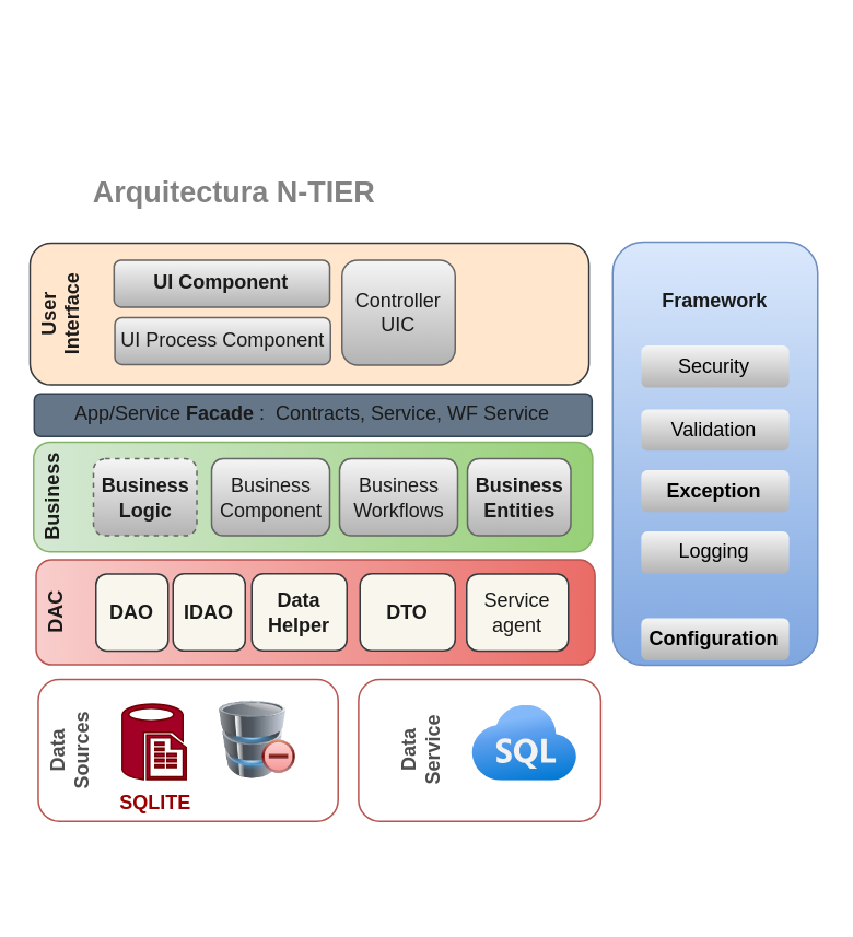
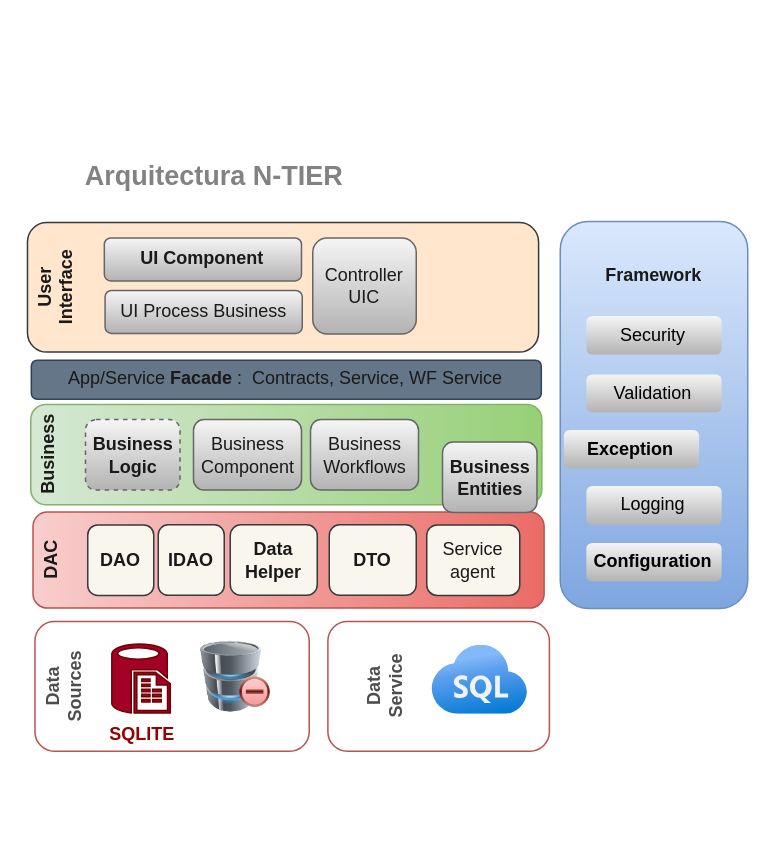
- <mxCell id="22" value="&lt;span style=&quot;color: rgb(26, 26, 26);&quot;&gt;UI Process Component&lt;/span&gt;" style="rounded=1;whiteSpace=wrap;html=1;fillColor=#f5f5f5;strokeColor=#666666;gradientColor=#b3b3b3;" parent="1" vertex="1"><mxGeometry x="69.55" y="193" width="131.45" height="28.62" as="geometry" /></mxCell>
+ <mxCell id="22" value="&lt;span style=&quot;color: rgb(26, 26, 26);&quot;&gt;UI Process Business&lt;/span&gt;" style="rounded=1;whiteSpace=wrap;html=1;fillColor=#f5f5f5;strokeColor=#666666;gradientColor=#b3b3b3;" parent="1" vertex="1"><mxGeometry x="69.55" y="193" width="131.45" height="28.62" as="geometry" /></mxCell>
- <mxCell id="11" value="&lt;span style=&quot;&quot;&gt;&lt;font color=&quot;#000000&quot;&gt;&lt;b&gt;Exception&lt;/b&gt;&lt;/font&gt;&lt;/span&gt;" style="rounded=1;whiteSpace=wrap;html=1;fillColor=#f5f5f5;strokeColor=none;gradientColor=#b3b3b3;" parent="1" vertex="1"><mxGeometry x="390.41" y="286" width="90.19" height="25.56" as="geometry" /></mxCell>
+ <mxCell id="11" value="&lt;span style=&quot;&quot;&gt;&lt;font color=&quot;#000000&quot;&gt;&lt;b&gt;Exception&lt;/b&gt;&lt;/font&gt;&lt;/span&gt;" style="rounded=1;whiteSpace=wrap;html=1;fillColor=#f5f5f5;strokeColor=none;gradientColor=#b3b3b3;" parent="1" vertex="1"><mxGeometry x="375.41" y="286" width="90.19" height="25.56" as="geometry" /></mxCell>
- <mxCell id="15" value="&lt;font color=&quot;#1a1a1a&quot;&gt;&lt;b&gt;Business Entities&lt;/b&gt;&lt;/font&gt;" style="rounded=1;whiteSpace=wrap;html=1;fillColor=#f5f5f5;strokeColor=#666666;gradientColor=#b3b3b3;" parent="1" vertex="1"><mxGeometry x="284.5" y="279.08" width="63" height="47" as="geometry" /></mxCell>
+ <mxCell id="15" value="&lt;font color=&quot;#1a1a1a&quot;&gt;&lt;b&gt;Business Entities&lt;/b&gt;&lt;/font&gt;" style="rounded=1;whiteSpace=wrap;html=1;fillColor=#f5f5f5;strokeColor=#666666;gradientColor=#b3b3b3;" parent="1" vertex="1"><mxGeometry x="294.5" y="294.08" width="63" height="47" as="geometry" /></mxCell>
- <mxCell id="12" value="&lt;div style=&quot;&quot;&gt;&lt;font color=&quot;#000000&quot;&gt;&lt;b&gt;Configuration&lt;/b&gt;&lt;/font&gt;&lt;/div&gt;" style="rounded=1;whiteSpace=wrap;html=1;fillColor=#f5f5f5;strokeColor=none;gradientColor=#b3b3b3;" parent="1" vertex="1"><mxGeometry x="390.4" y="376.25" width="90.19" height="25.75" as="geometry" /></mxCell>
+ <mxCell id="12" value="&lt;div style=&quot;&quot;&gt;&lt;font color=&quot;#000000&quot;&gt;&lt;b&gt;Configuration&lt;/b&gt;&lt;/font&gt;&lt;/div&gt;" style="rounded=1;whiteSpace=wrap;html=1;fillColor=#f5f5f5;strokeColor=none;gradientColor=#b3b3b3;" parent="1" vertex="1"><mxGeometry x="390.4" y="361.25" width="90.19" height="25.75" as="geometry" /></mxCell>
